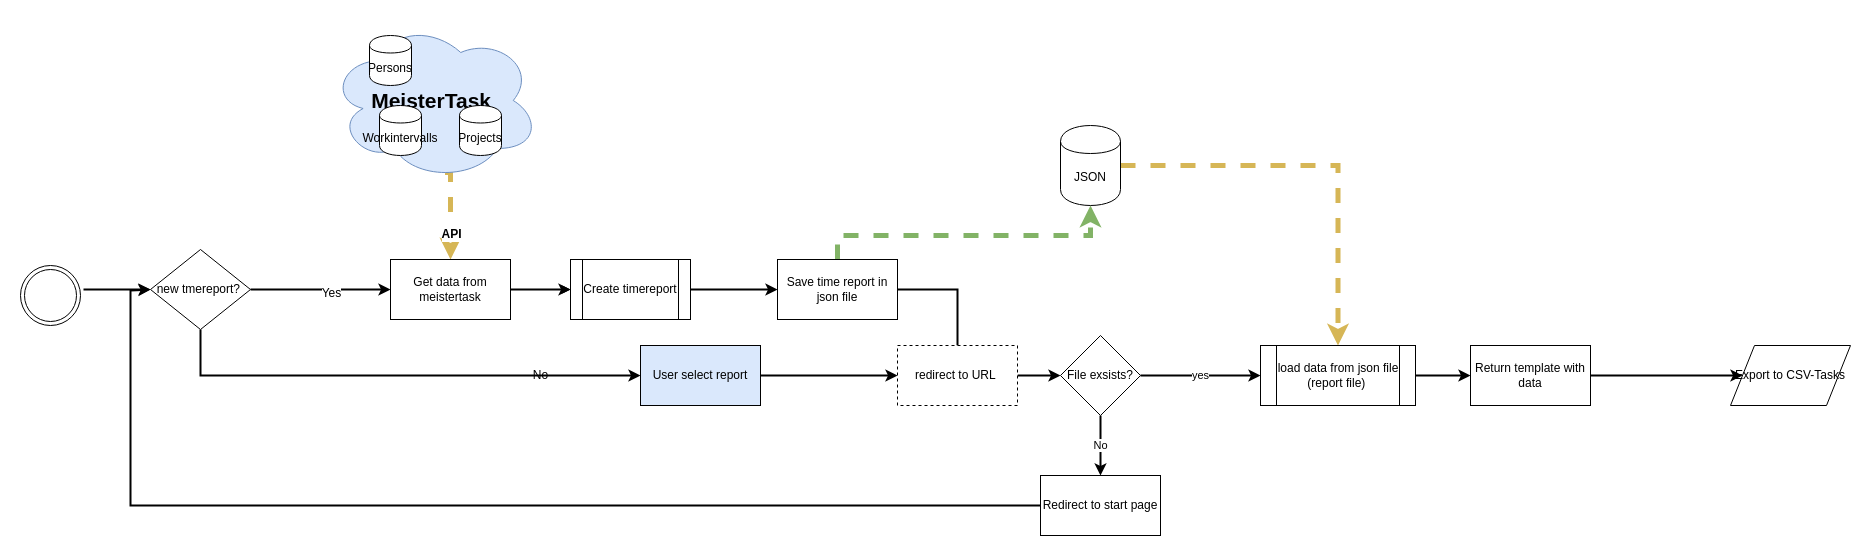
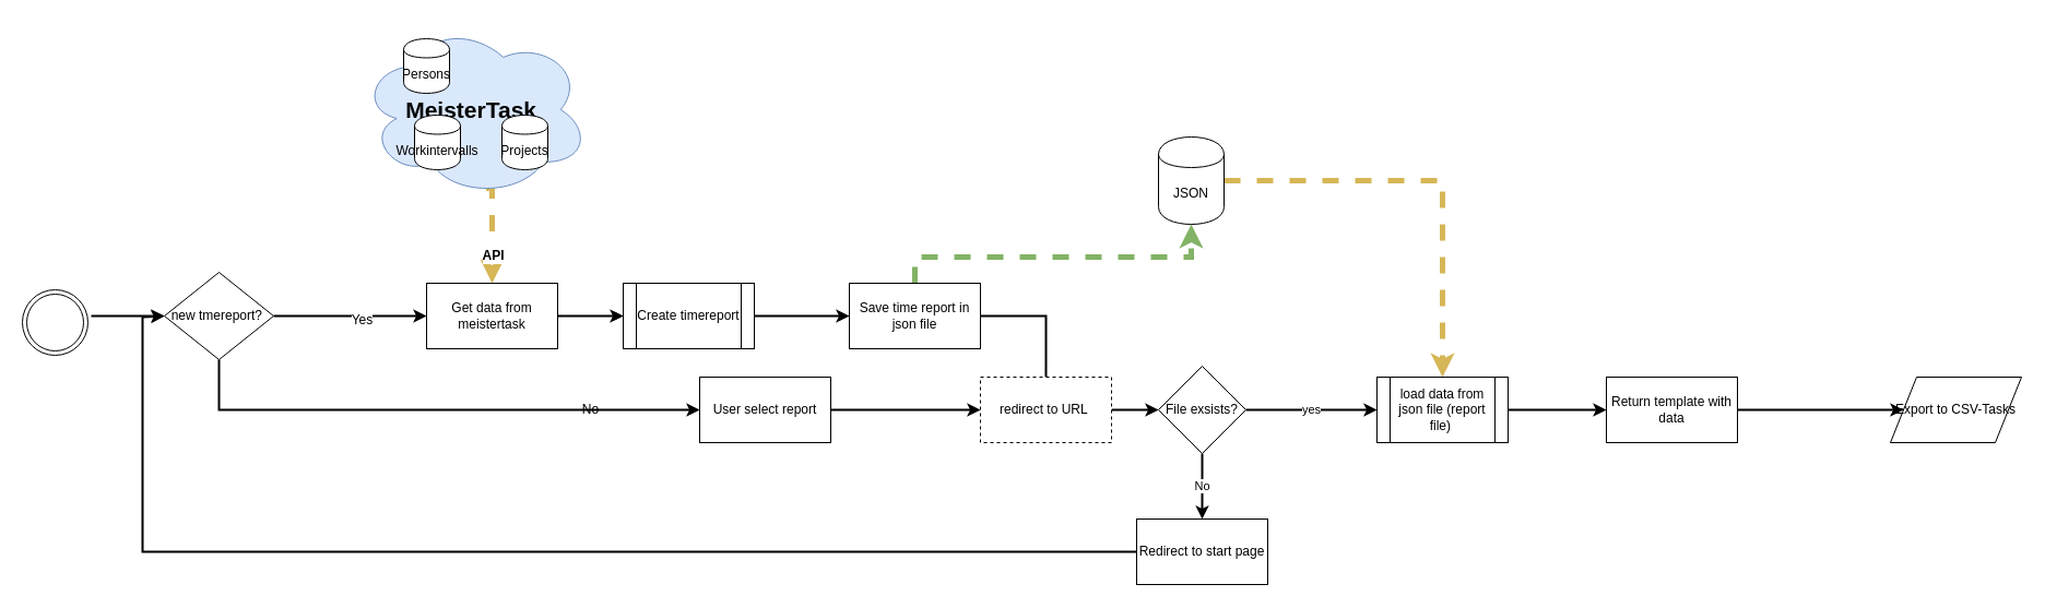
- <mxCell id="26" value="User select report" style="rounded=0;whiteSpace=wrap;html=1;fillColor=#dae8fc;" vertex="1" parent="1"><mxGeometry x="640" y="345" width="120" height="60" as="geometry" /></mxCell>
+ <mxCell id="26" value="User select report" style="rounded=0;whiteSpace=wrap;html=1;" vertex="1" parent="1"><mxGeometry x="640" y="345" width="120" height="60" as="geometry" /></mxCell>
- <mxCell id="37" value="load data from json file (report file)&amp;nbsp;" style="shape=process;whiteSpace=wrap;html=1;backgroundOutline=1;" vertex="1" parent="1"><mxGeometry x="1260" y="345" width="155" height="60" as="geometry" /></mxCell>
+ <mxCell id="37" value="load data from json file (report file)&amp;nbsp;" style="shape=process;whiteSpace=wrap;html=1;backgroundOutline=1;" vertex="1" parent="1"><mxGeometry x="1260" y="345" width="120" height="60" as="geometry" /></mxCell>
